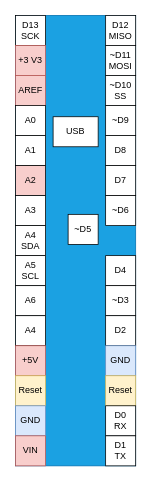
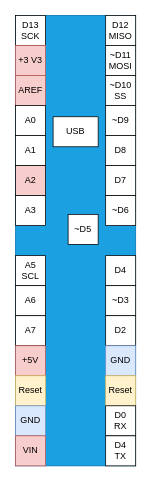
- <mxCell id="10" value="A4&lt;div&gt;SDA&lt;/div&gt;" style="rounded=0;whiteSpace=wrap;html=1;" vertex="1" parent="1"><mxGeometry x="20" y="300" width="40" height="40" as="geometry" /></mxCell>
- <mxCell id="13" value="A4" style="rounded=0;whiteSpace=wrap;html=1;" vertex="1" parent="1"><mxGeometry x="20" y="420" width="40" height="40" as="geometry" /></mxCell>
+ <mxCell id="13" value="A7" style="rounded=0;whiteSpace=wrap;html=1;" vertex="1" parent="1"><mxGeometry x="20" y="420" width="40" height="40" as="geometry" /></mxCell>
- <mxCell id="32" value="D1&lt;br&gt;TX" style="rounded=0;whiteSpace=wrap;html=1;" vertex="1" parent="1"><mxGeometry x="140" y="580" width="40" height="40" as="geometry" /></mxCell>
+ <mxCell id="32" value="D4&lt;br&gt;TX" style="rounded=0;whiteSpace=wrap;html=1;" vertex="1" parent="1"><mxGeometry x="140" y="580" width="40" height="40" as="geometry" /></mxCell>
